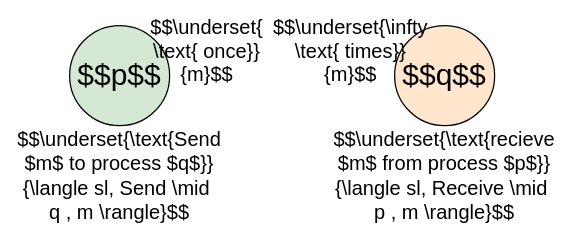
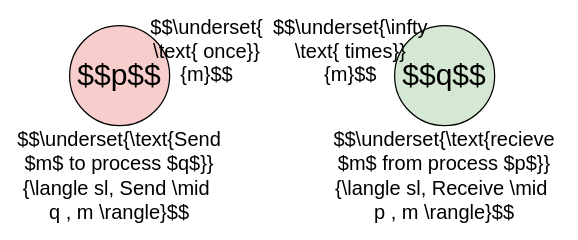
- <mxCell id="2" value="$$p$$" style="ellipse;whiteSpace=wrap;html=1;aspect=fixed;fontSize=24;fillColor=#d5e8d4;strokeColor=#000000;" vertex="1" parent="1"><mxGeometry x="55" y="20" width="80" height="80" as="geometry" /></mxCell>
+ <mxCell id="2" value="$$p$$" style="ellipse;whiteSpace=wrap;html=1;aspect=fixed;fontSize=24;fillColor=#f8cecc;strokeColor=#000000;" vertex="1" parent="1"><mxGeometry x="55" y="20" width="80" height="80" as="geometry" /></mxCell>
- <mxCell id="3" value="$$q$$" style="ellipse;whiteSpace=wrap;html=1;aspect=fixed;fontSize=24;fillColor=#ffe6cc;strokeColor=#000000;" vertex="1" parent="1"><mxGeometry x="315" y="20" width="80" height="80" as="geometry" /></mxCell>
+ <mxCell id="3" value="$$q$$" style="ellipse;whiteSpace=wrap;html=1;aspect=fixed;fontSize=24;fillColor=#d5e8d4;strokeColor=#000000;" vertex="1" parent="1"><mxGeometry x="315" y="20" width="80" height="80" as="geometry" /></mxCell>
